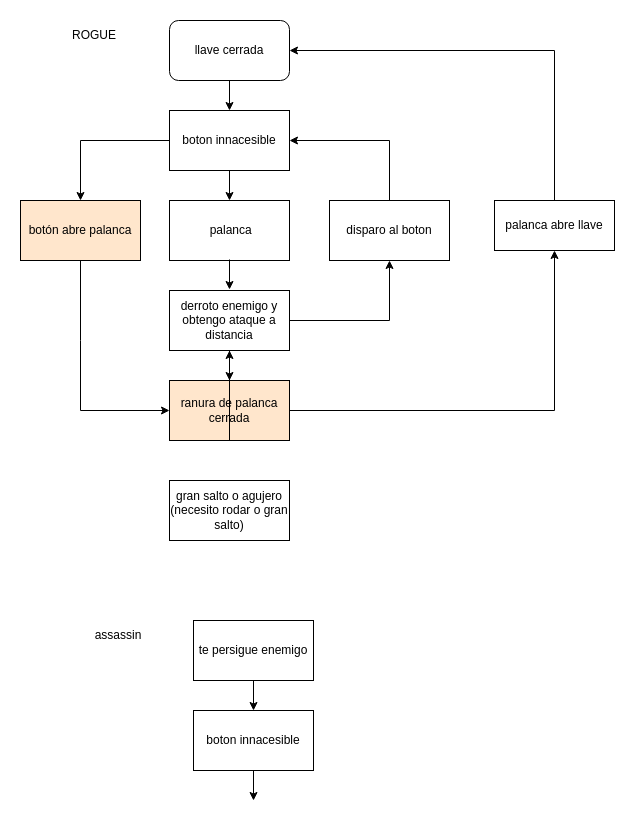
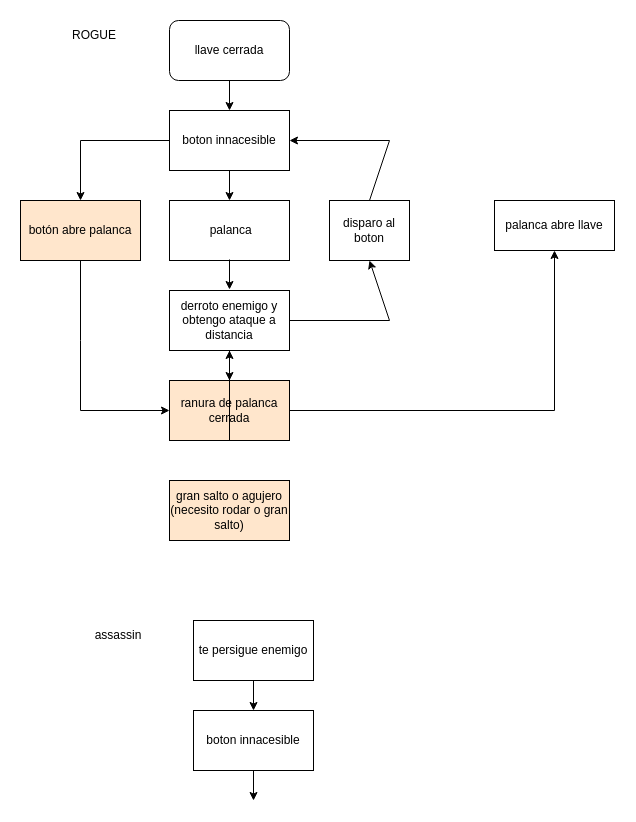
- <mxCell id="19" value="" style="endArrow=classic;html=1;rounded=0;exitX=0.5;exitY=0;exitDx=0;exitDy=0;entryX=1;entryY=0.5;entryDx=0;entryDy=0;" parent="1" source="18" target="2" edge="1"><mxGeometry width="50" height="50" relative="1" as="geometry"><mxPoint x="299" y="420" as="sourcePoint" /><mxPoint x="564" y="270" as="targetPoint" /><Array as="points"><mxPoint x="554" y="50" /></Array></mxGeometry></mxCell>
- <mxCell id="11" value="disparo al boton" style="rounded=0;whiteSpace=wrap;html=1;" parent="1" vertex="1"><mxGeometry x="329" y="200" width="120" height="60" as="geometry" /></mxCell>
+ <mxCell id="11" value="disparo al boton" style="rounded=0;whiteSpace=wrap;html=1;" parent="1" vertex="1"><mxGeometry x="329" y="200" width="80" height="60" as="geometry" /></mxCell>
- <mxCell id="20" value="gran salto o agujero&lt;br&gt;(necesito rodar o gran salto)" style="rounded=0;whiteSpace=wrap;html=1;" parent="1" vertex="1"><mxGeometry x="169" y="480" width="120" height="60" as="geometry" /></mxCell>
+ <mxCell id="20" value="gran salto o agujero&lt;br&gt;(necesito rodar o gran salto)" style="rounded=0;whiteSpace=wrap;html=1;fillColor=#ffe6cc;" parent="1" vertex="1"><mxGeometry x="169" y="480" width="120" height="60" as="geometry" /></mxCell>
